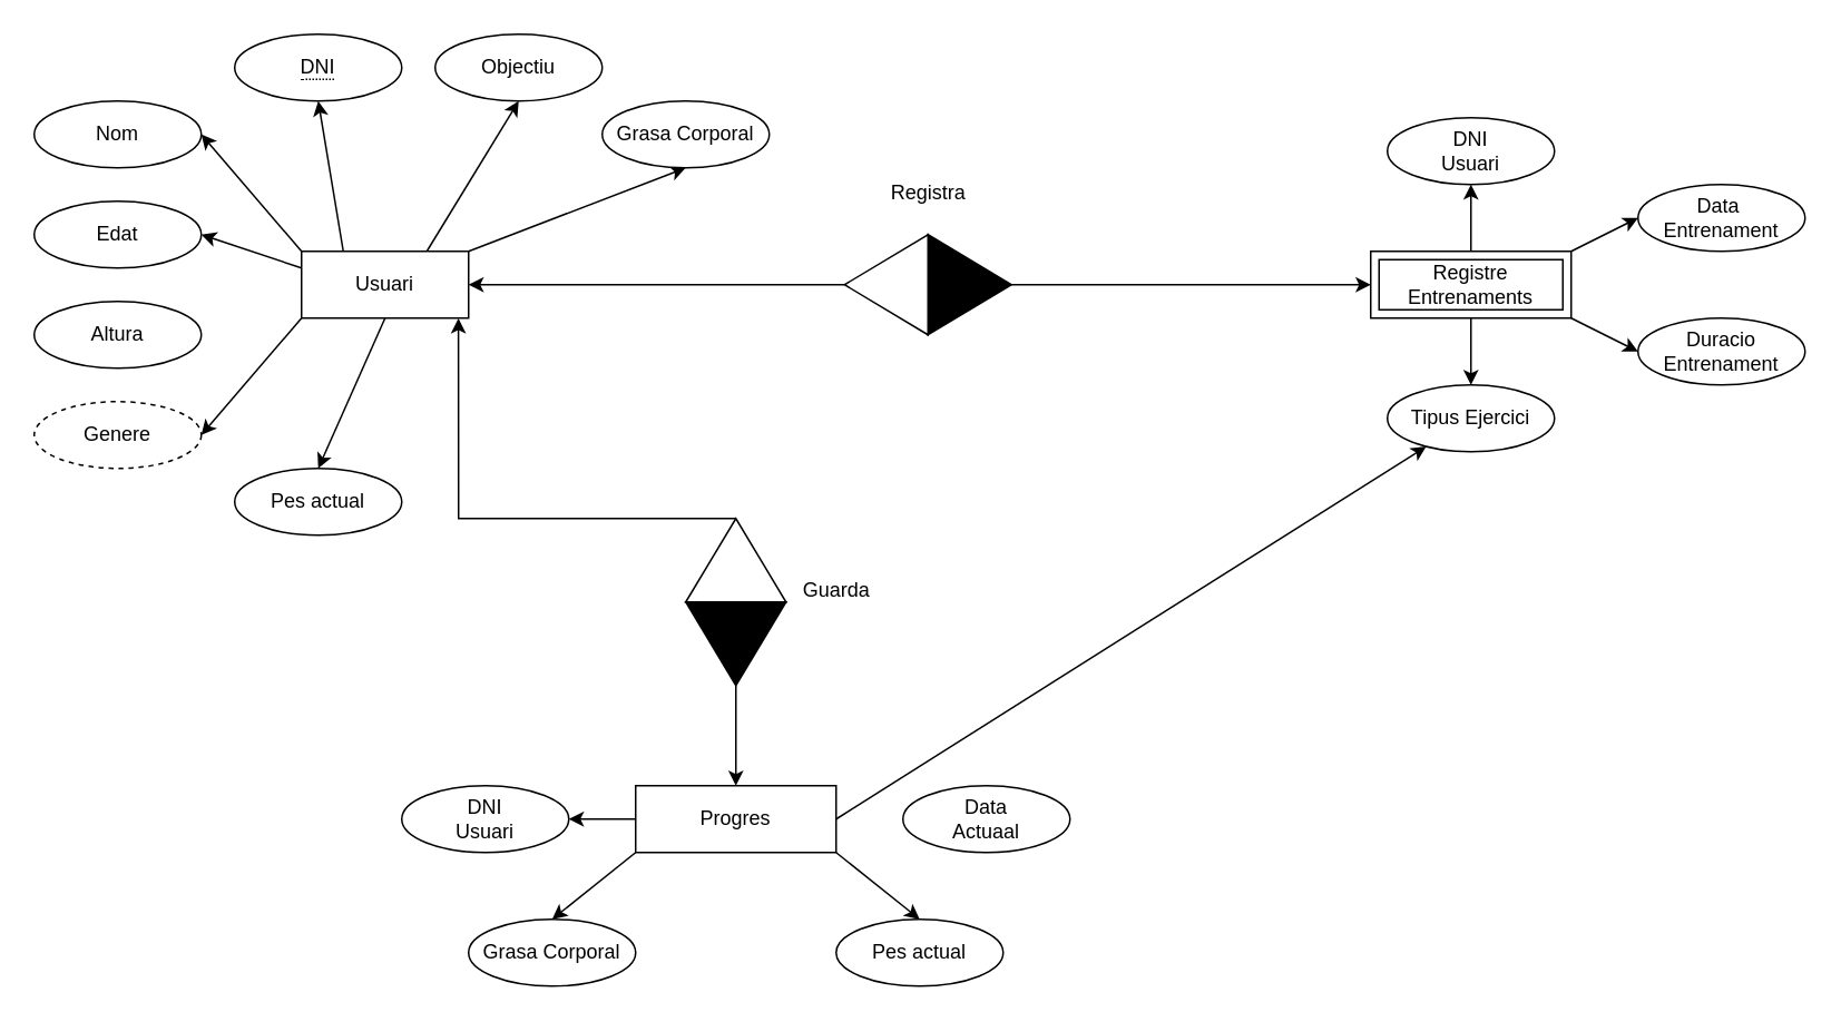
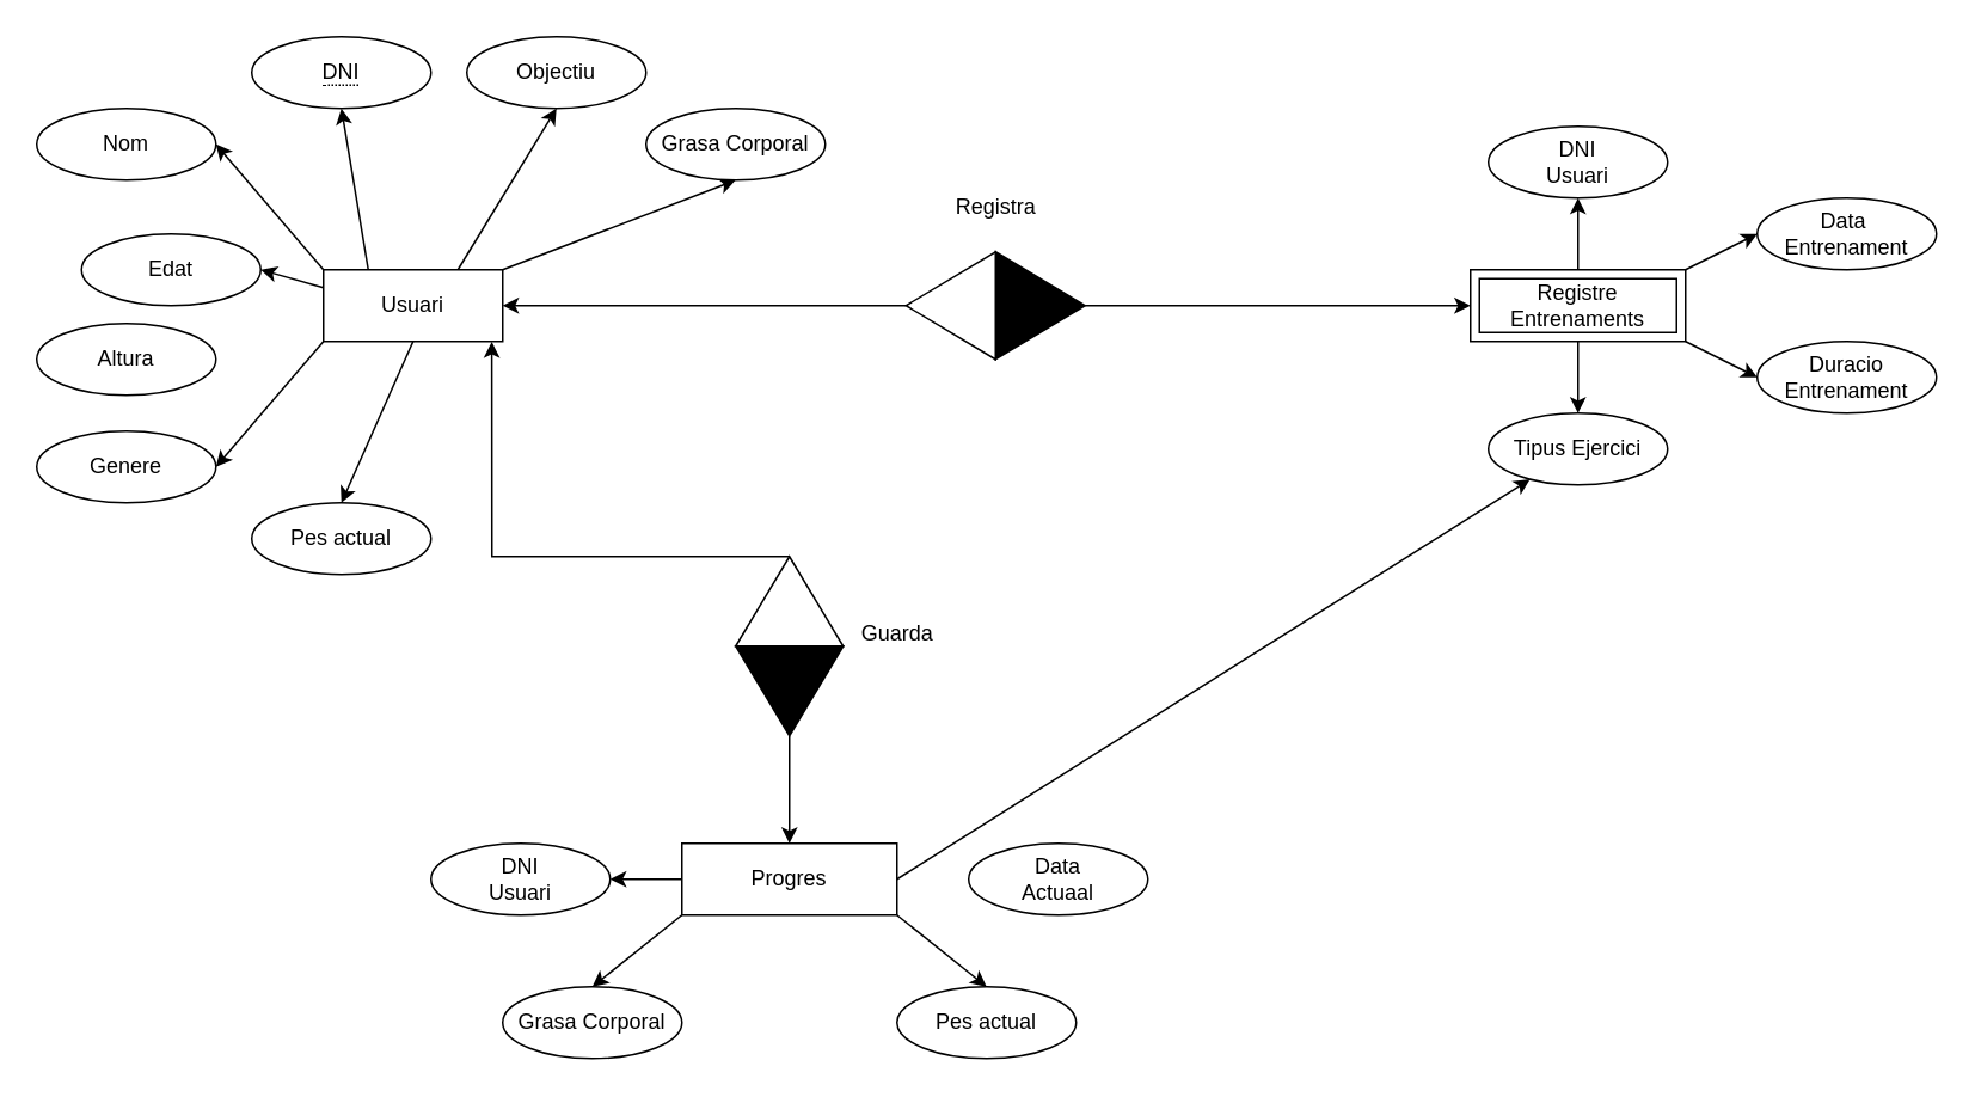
- <mxCell id="19" value="Edat" style="ellipse;whiteSpace=wrap;html=1;align=center;" vertex="1" parent="1"><mxGeometry x="20" y="120" width="100" height="40" as="geometry" /></mxCell>
+ <mxCell id="19" value="Edat" style="ellipse;whiteSpace=wrap;html=1;align=center;" vertex="1" parent="1"><mxGeometry x="45" y="130" width="100" height="40" as="geometry" /></mxCell>
- <mxCell id="17" value="Genere" style="ellipse;whiteSpace=wrap;html=1;align=center;dashed=1;" vertex="1" parent="1"><mxGeometry x="20" y="240" width="100" height="40" as="geometry" /></mxCell>
+ <mxCell id="17" value="Genere" style="ellipse;whiteSpace=wrap;html=1;align=center;" vertex="1" parent="1"><mxGeometry x="20" y="240" width="100" height="40" as="geometry" /></mxCell>
